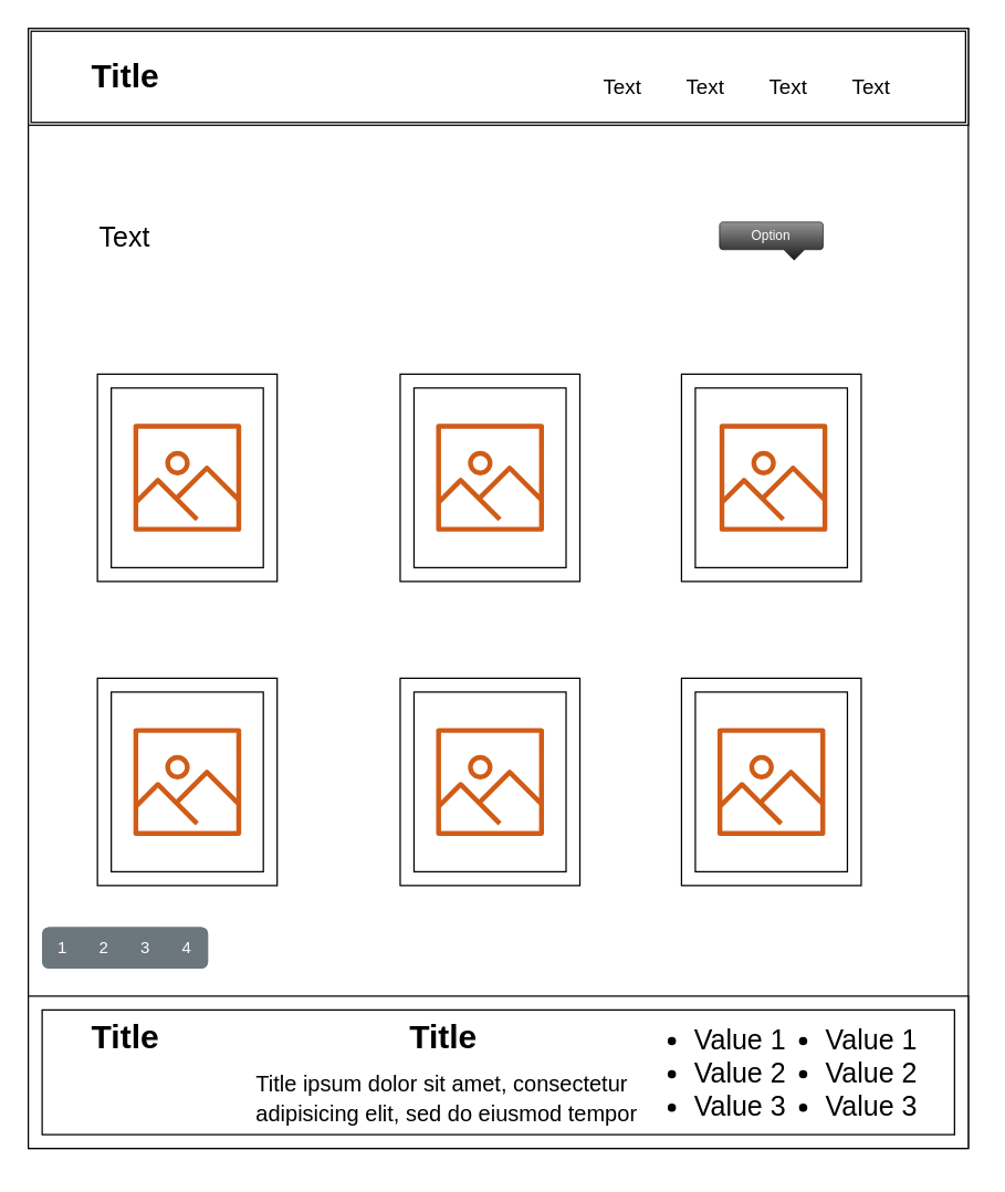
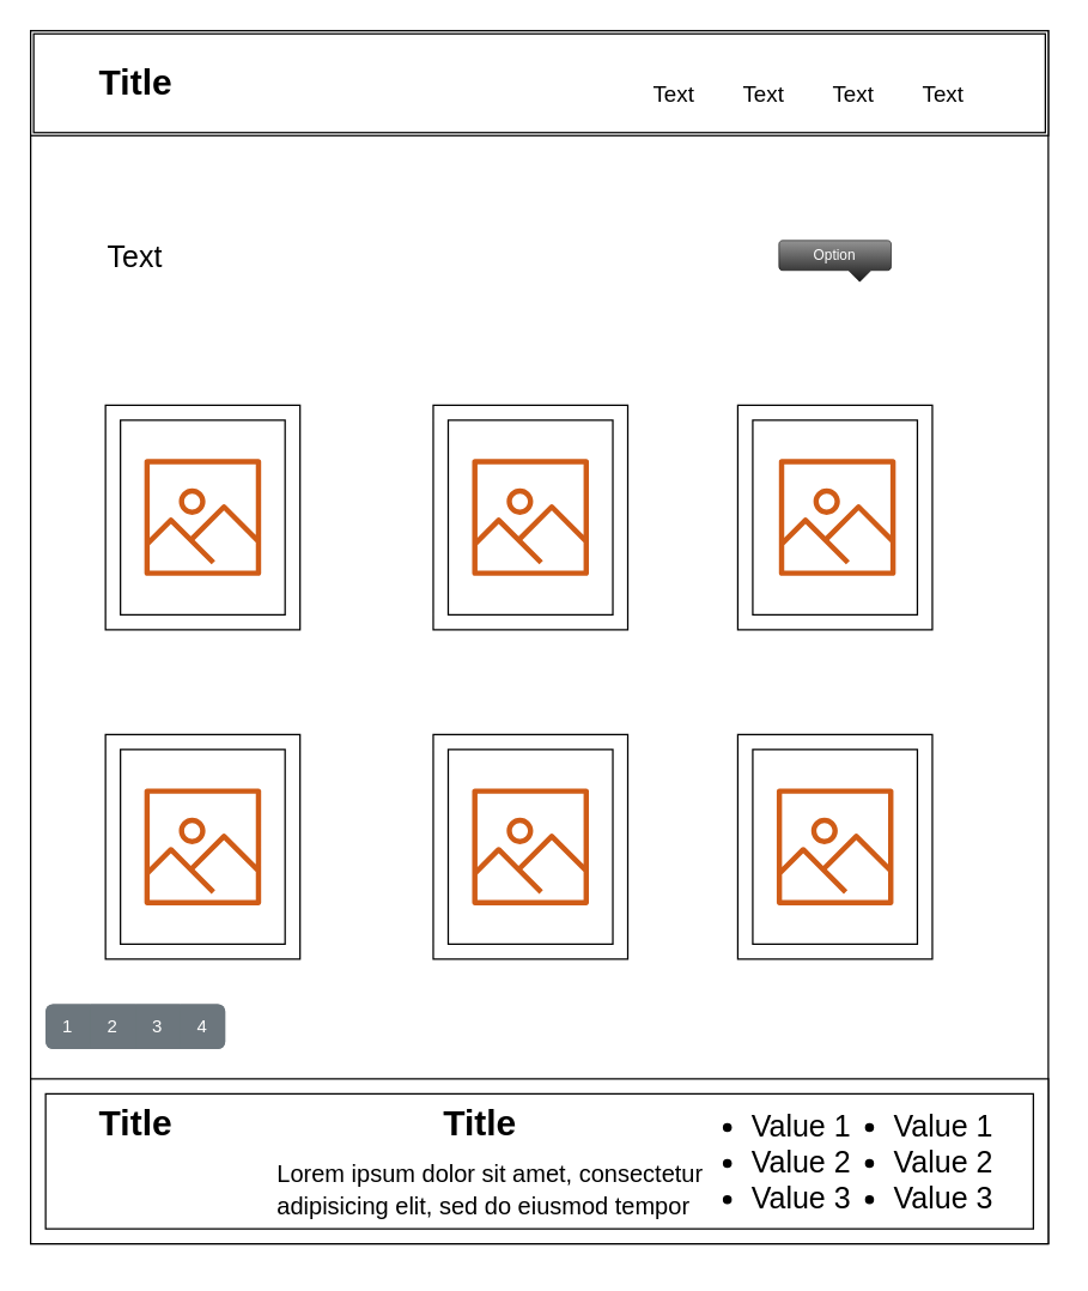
- <mxCell id="22" value="&lt;h1&gt;&lt;br&gt;&lt;/h1&gt;&lt;p style=&quot;font-size: 19px&quot;&gt;&lt;font style=&quot;font-size: 16px&quot;&gt;Title ipsum dolor sit amet, consectetur adipisicing elit, sed do eiusmod tempor incididunt ut labore et dolore magna aliqua&lt;/font&gt;.&lt;/p&gt;" style="text;html=1;strokeColor=none;fillColor=none;spacing=5;spacingTop=-20;whiteSpace=wrap;overflow=hidden;rounded=0;fontSize=20;" vertex="1" parent="1"><mxGeometry x="180" y="680" width="330" height="140" as="geometry" /></mxCell>
+ <mxCell id="22" value="&lt;h1&gt;&lt;br&gt;&lt;/h1&gt;&lt;p style=&quot;font-size: 19px&quot;&gt;&lt;font style=&quot;font-size: 16px&quot;&gt;Lorem ipsum dolor sit amet, consectetur adipisicing elit, sed do eiusmod tempor incididunt ut labore et dolore magna aliqua&lt;/font&gt;.&lt;/p&gt;" style="text;html=1;strokeColor=none;fillColor=none;spacing=5;spacingTop=-20;whiteSpace=wrap;overflow=hidden;rounded=0;fontSize=20;" vertex="1" parent="1"><mxGeometry x="180" y="680" width="330" height="140" as="geometry" /></mxCell>
